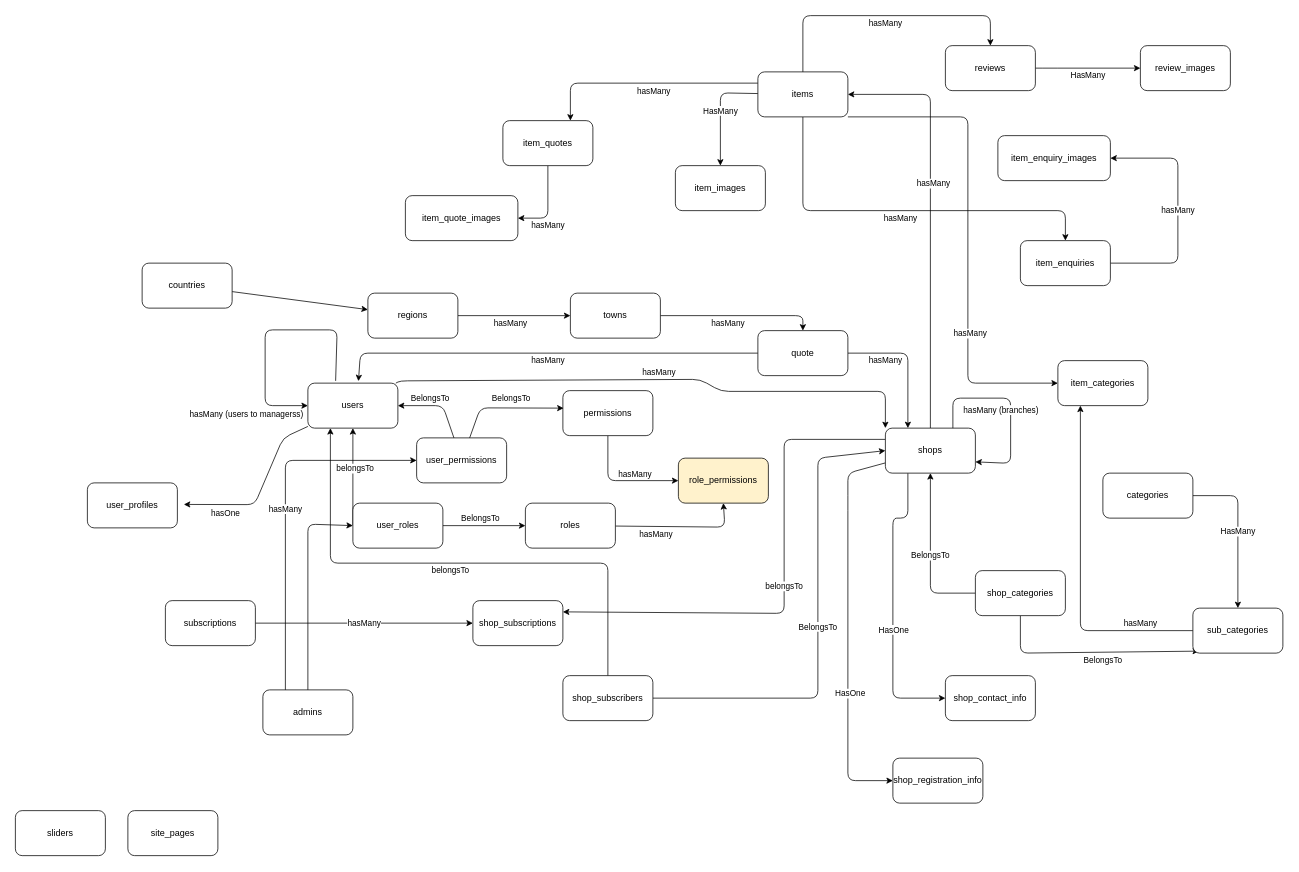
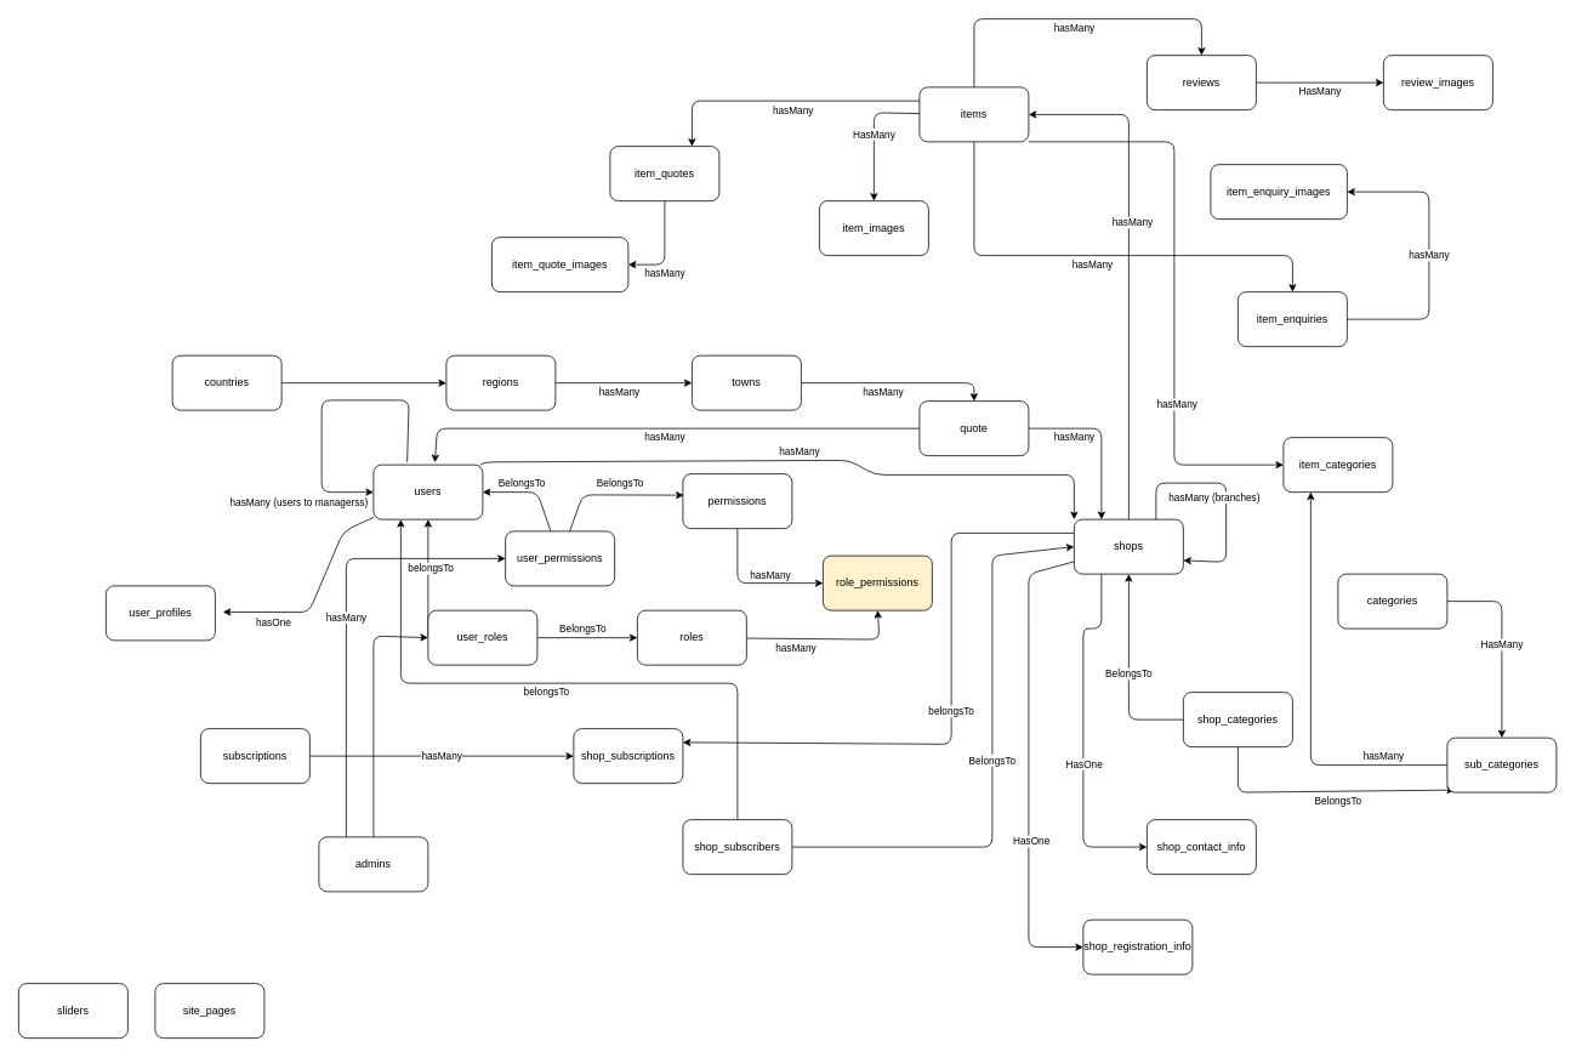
- <mxCell id="63" value="countries" style="rounded=1;whiteSpace=wrap;html=1;" vertex="1" parent="1"><mxGeometry x="189" y="350" width="120" height="60" as="geometry" /></mxCell>
+ <mxCell id="63" value="countries" style="rounded=1;whiteSpace=wrap;html=1;" vertex="1" parent="1"><mxGeometry x="189" y="390" width="120" height="60" as="geometry" /></mxCell>
